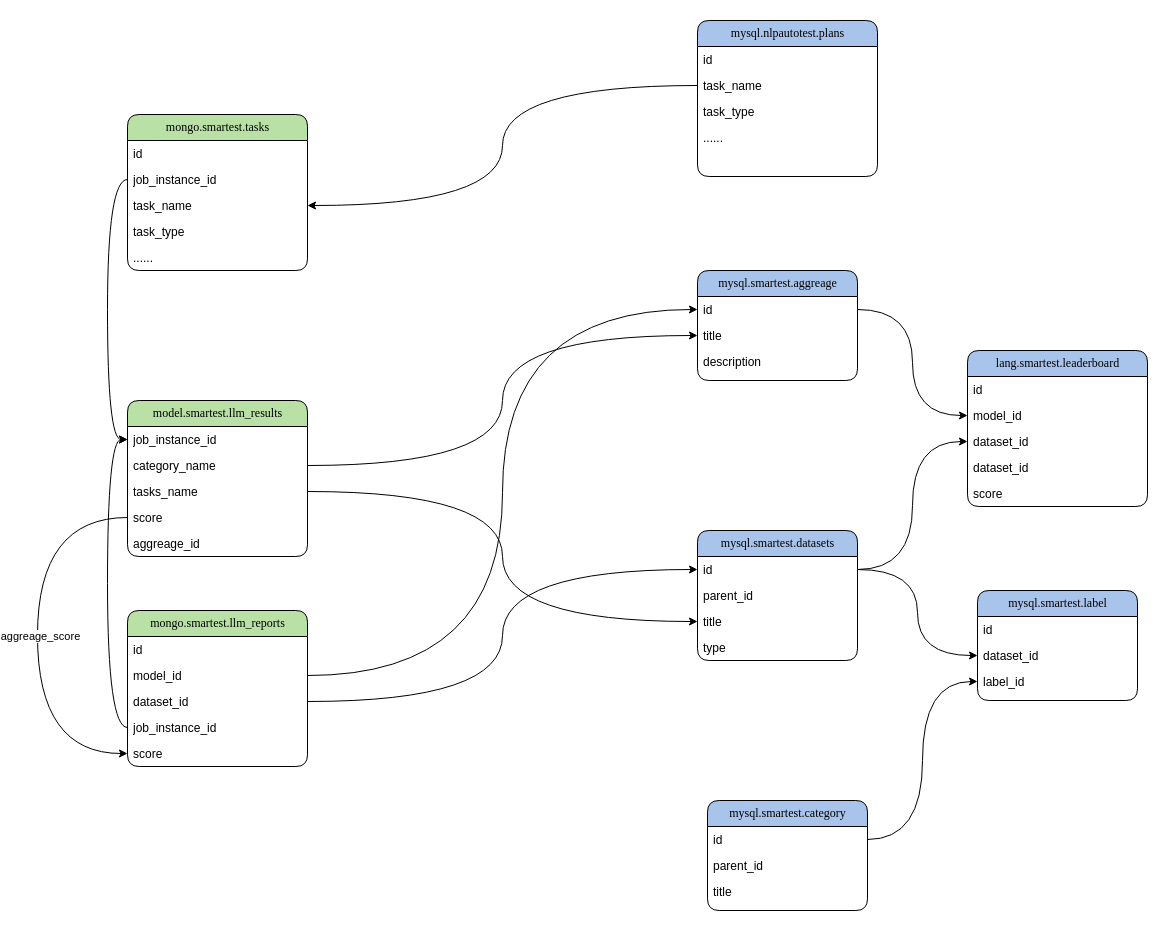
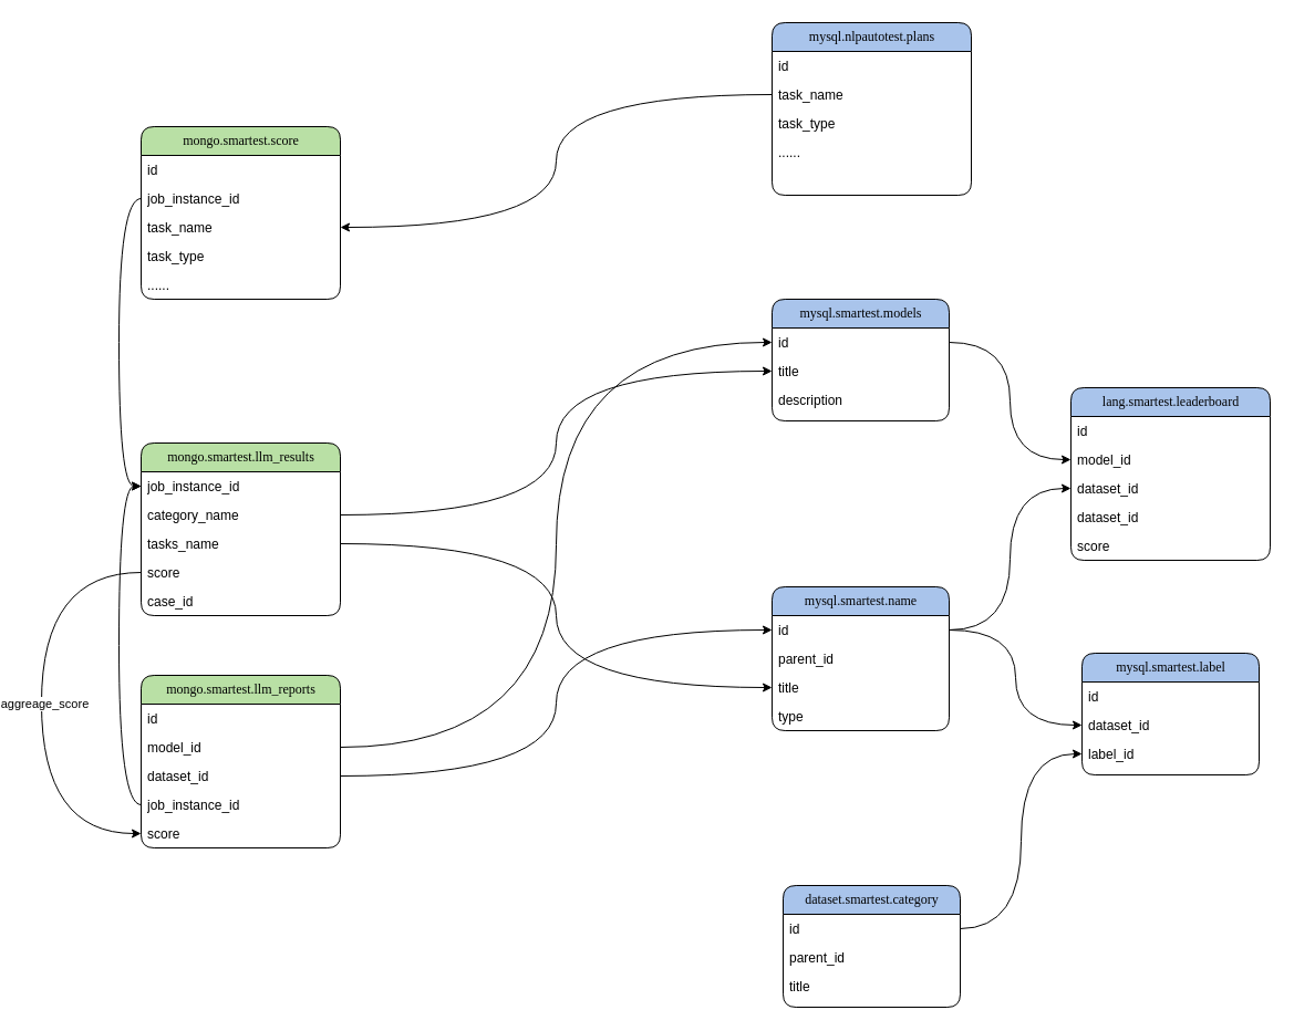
- <mxCell id="35" value="mongo.smartest.tasks" style="swimlane;html=1;fontStyle=0;childLayout=stackLayout;horizontal=1;startSize=26;fillColor=#B9E0A5;horizontalStack=0;resizeParent=1;resizeLast=0;collapsible=1;marginBottom=0;swimlaneFillColor=#ffffff;align=center;rounded=1;shadow=0;comic=0;labelBackgroundColor=none;strokeWidth=1;fontFamily=Verdana;fontSize=12" vertex="1" parent="1"><mxGeometry x="110" y="114" width="180" height="156" as="geometry" /></mxCell>
+ <mxCell id="35" value="mongo.smartest.score" style="swimlane;html=1;fontStyle=0;childLayout=stackLayout;horizontal=1;startSize=26;fillColor=#B9E0A5;horizontalStack=0;resizeParent=1;resizeLast=0;collapsible=1;marginBottom=0;swimlaneFillColor=#ffffff;align=center;rounded=1;shadow=0;comic=0;labelBackgroundColor=none;strokeWidth=1;fontFamily=Verdana;fontSize=12" vertex="1" parent="1"><mxGeometry x="110" y="114" width="180" height="156" as="geometry" /></mxCell>
- <mxCell id="2" value="mysql.smartest.aggreage" style="swimlane;html=1;fontStyle=0;childLayout=stackLayout;horizontal=1;startSize=26;fillColor=#A9C4EB;horizontalStack=0;resizeParent=1;resizeLast=0;collapsible=1;marginBottom=0;swimlaneFillColor=#ffffff;align=center;rounded=1;shadow=0;comic=0;labelBackgroundColor=none;strokeWidth=1;fontFamily=Verdana;fontSize=12" parent="1" vertex="1"><mxGeometry x="680" y="270" width="160" height="110" as="geometry" /></mxCell>
+ <mxCell id="2" value="mysql.smartest.models" style="swimlane;html=1;fontStyle=0;childLayout=stackLayout;horizontal=1;startSize=26;fillColor=#A9C4EB;horizontalStack=0;resizeParent=1;resizeLast=0;collapsible=1;marginBottom=0;swimlaneFillColor=#ffffff;align=center;rounded=1;shadow=0;comic=0;labelBackgroundColor=none;strokeWidth=1;fontFamily=Verdana;fontSize=12" parent="1" vertex="1"><mxGeometry x="680" y="270" width="160" height="110" as="geometry" /></mxCell>
- <mxCell id="29" value="model.smartest.llm_results" style="swimlane;html=1;fontStyle=0;childLayout=stackLayout;horizontal=1;startSize=26;fillColor=#B9E0A5;horizontalStack=0;resizeParent=1;resizeLast=0;collapsible=1;marginBottom=0;swimlaneFillColor=#ffffff;align=center;rounded=1;shadow=0;comic=0;labelBackgroundColor=none;strokeWidth=1;fontFamily=Verdana;fontSize=12" vertex="1" parent="1"><mxGeometry x="110" y="400" width="180" height="156" as="geometry" /></mxCell>
+ <mxCell id="29" value="mongo.smartest.llm_results" style="swimlane;html=1;fontStyle=0;childLayout=stackLayout;horizontal=1;startSize=26;fillColor=#B9E0A5;horizontalStack=0;resizeParent=1;resizeLast=0;collapsible=1;marginBottom=0;swimlaneFillColor=#ffffff;align=center;rounded=1;shadow=0;comic=0;labelBackgroundColor=none;strokeWidth=1;fontFamily=Verdana;fontSize=12" vertex="1" parent="1"><mxGeometry x="110" y="400" width="180" height="156" as="geometry" /></mxCell>
- <mxCell id="6" value="mysql.smartest.datasets" style="swimlane;html=1;fontStyle=0;childLayout=stackLayout;horizontal=1;startSize=26;fillColor=#A9C4EB;horizontalStack=0;resizeParent=1;resizeLast=0;collapsible=1;marginBottom=0;swimlaneFillColor=#ffffff;align=center;rounded=1;shadow=0;comic=0;labelBackgroundColor=none;strokeWidth=1;fontFamily=Verdana;fontSize=12" parent="1" vertex="1"><mxGeometry x="680" y="530" width="160" height="130" as="geometry" /></mxCell>
+ <mxCell id="6" value="mysql.smartest.name" style="swimlane;html=1;fontStyle=0;childLayout=stackLayout;horizontal=1;startSize=26;fillColor=#A9C4EB;horizontalStack=0;resizeParent=1;resizeLast=0;collapsible=1;marginBottom=0;swimlaneFillColor=#ffffff;align=center;rounded=1;shadow=0;comic=0;labelBackgroundColor=none;strokeWidth=1;fontFamily=Verdana;fontSize=12" parent="1" vertex="1"><mxGeometry x="680" y="530" width="160" height="130" as="geometry" /></mxCell>
- <mxCell id="34" value="aggreage_id" style="text;html=1;strokeColor=none;fillColor=none;spacingLeft=4;spacingRight=4;whiteSpace=wrap;overflow=hidden;rotatable=0;points=[[0,0.5],[1,0.5]];portConstraint=eastwest;" vertex="1" parent="29"><mxGeometry y="130" width="180" height="26" as="geometry" /></mxCell>
+ <mxCell id="34" value="case_id" style="text;html=1;strokeColor=none;fillColor=none;spacingLeft=4;spacingRight=4;whiteSpace=wrap;overflow=hidden;rotatable=0;points=[[0,0.5],[1,0.5]];portConstraint=eastwest;" vertex="1" parent="29"><mxGeometry y="130" width="180" height="26" as="geometry" /></mxCell>
- <mxCell id="11" value="mysql.smartest.category" style="swimlane;html=1;fontStyle=0;childLayout=stackLayout;horizontal=1;startSize=26;fillColor=#A9C4EB;horizontalStack=0;resizeParent=1;resizeLast=0;collapsible=1;marginBottom=0;swimlaneFillColor=#ffffff;align=center;rounded=1;shadow=0;comic=0;labelBackgroundColor=none;strokeWidth=1;fontFamily=Verdana;fontSize=12" parent="1" vertex="1"><mxGeometry x="690" y="800" width="160" height="110" as="geometry" /></mxCell>
+ <mxCell id="11" value="dataset.smartest.category" style="swimlane;html=1;fontStyle=0;childLayout=stackLayout;horizontal=1;startSize=26;fillColor=#A9C4EB;horizontalStack=0;resizeParent=1;resizeLast=0;collapsible=1;marginBottom=0;swimlaneFillColor=#ffffff;align=center;rounded=1;shadow=0;comic=0;labelBackgroundColor=none;strokeWidth=1;fontFamily=Verdana;fontSize=12" parent="1" vertex="1"><mxGeometry x="690" y="800" width="160" height="110" as="geometry" /></mxCell>
